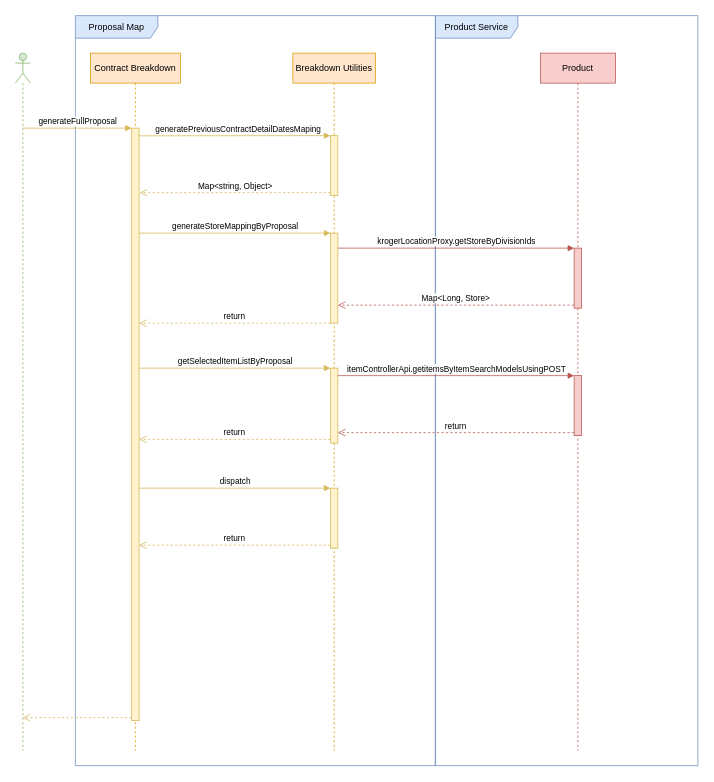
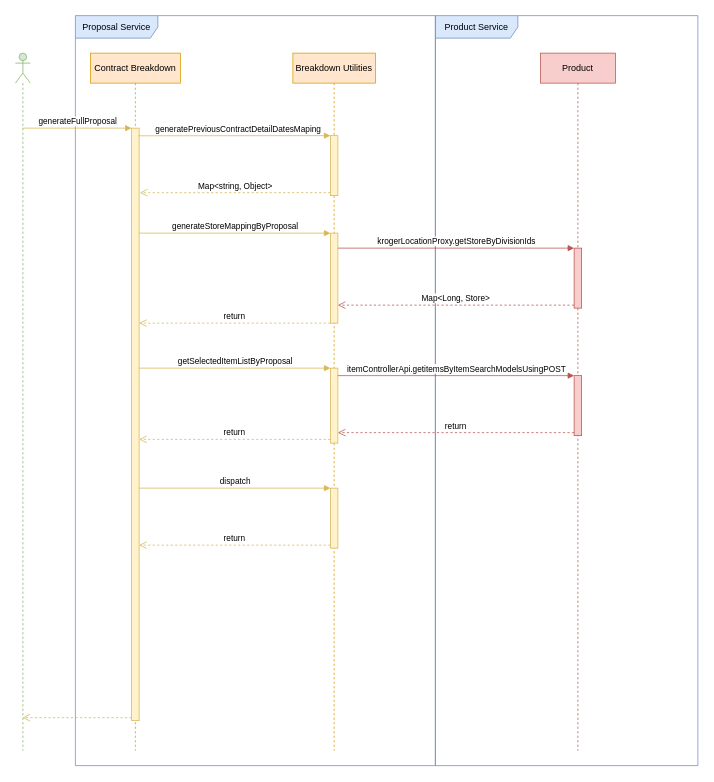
- <mxCell id="3" value="Proposal Map" style="shape=umlFrame;whiteSpace=wrap;html=1;width=110;height=30;fillColor=#dae8fc;strokeColor=#6c8ebf;" parent="1" vertex="1"><mxGeometry x="100" y="20" width="480" height="1000" as="geometry" /></mxCell>
+ <mxCell id="3" value="Proposal Service" style="shape=umlFrame;whiteSpace=wrap;html=1;width=110;height=30;fillColor=#dae8fc;strokeColor=#6c8ebf;" parent="1" vertex="1"><mxGeometry x="100" y="20" width="480" height="1000" as="geometry" /></mxCell>
